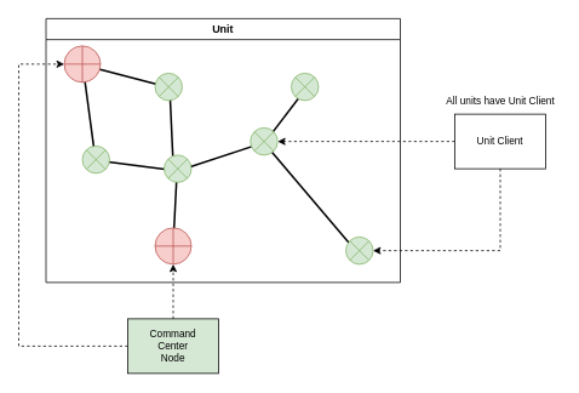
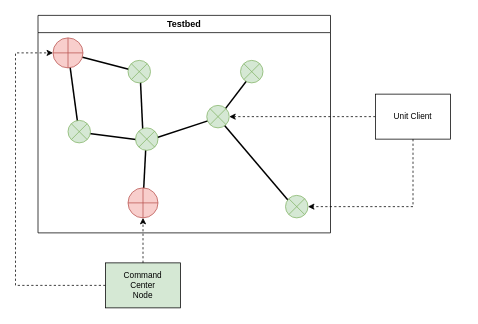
- <mxCell id="6" value="Unit" style="swimlane;swimlaneLine=1;glass=0;sketch=0;treeFolding=0;treeMoving=0;pointerEvents=1;dropTarget=1;collapsible=0;startSize=23;" parent="1" vertex="1"><mxGeometry x="50" y="20" width="390" height="290" as="geometry"><mxRectangle x="170" y="160" width="80" height="23" as="alternateBounds" /></mxGeometry></mxCell>
+ <mxCell id="6" value="Testbed" style="swimlane;swimlaneLine=1;glass=0;sketch=0;treeFolding=0;treeMoving=0;pointerEvents=1;dropTarget=1;collapsible=0;startSize=23;" parent="1" vertex="1"><mxGeometry x="50" y="20" width="390" height="290" as="geometry"><mxRectangle x="170" y="160" width="80" height="23" as="alternateBounds" /></mxGeometry></mxCell>
- <mxCell id="23" value="All units have Unit Client" style="text;html=1;align=center;verticalAlign=middle;resizable=0;points=[];autosize=1;fontSize=11;" parent="1" vertex="1"><mxGeometry x="485" y="100" width="130" height="20" as="geometry" /></mxCell>
